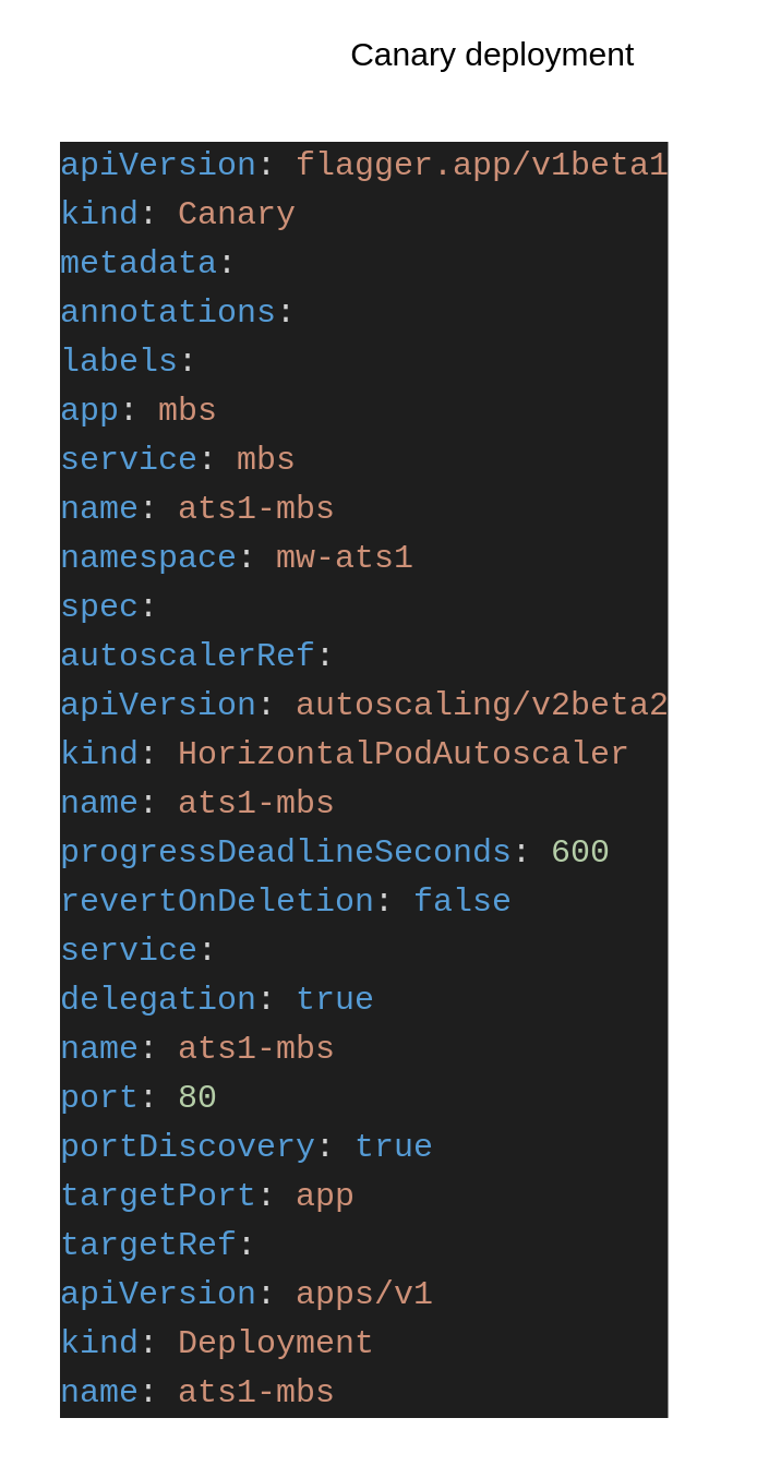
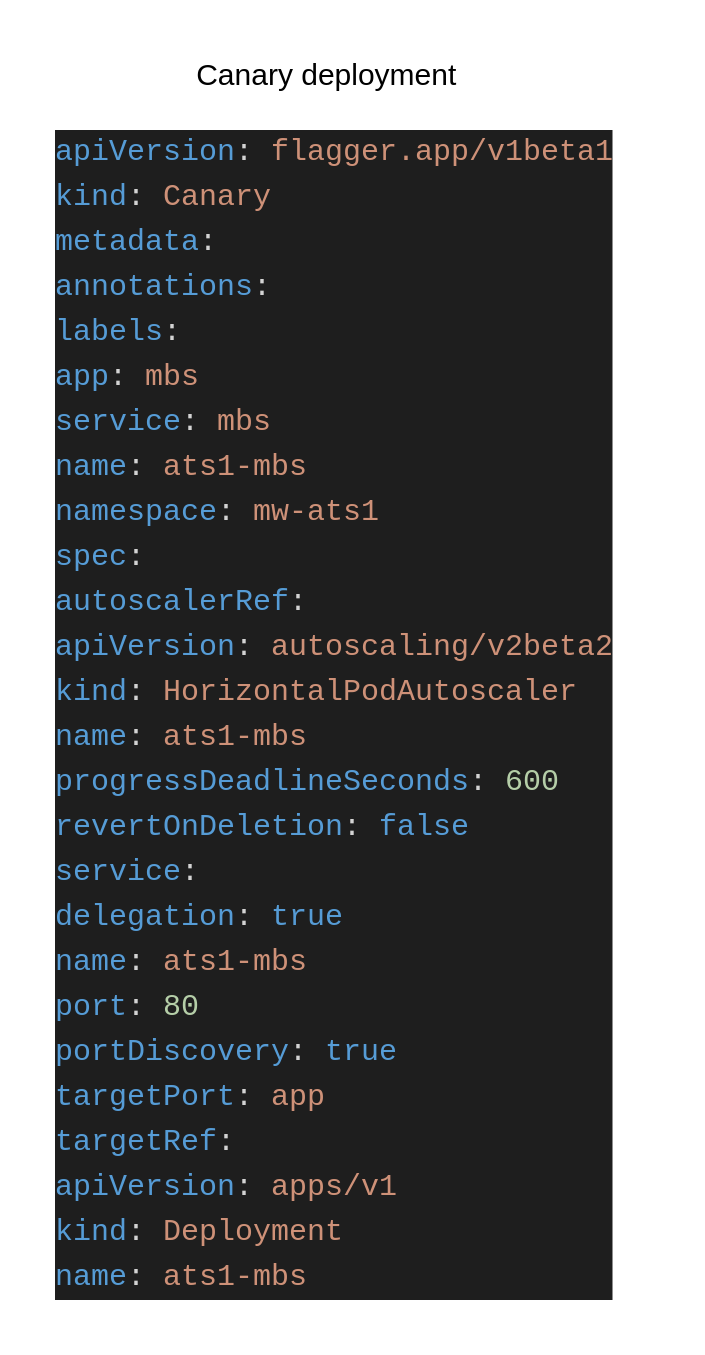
- <mxCell id="3" value="Canary deployment&lt;br&gt;" style="text;html=1;align=center;verticalAlign=middle;resizable=0;points=[];autosize=1;strokeColor=none;fillColor=none;" vertex="1" parent="1"><mxGeometry x="120" y="10" width="120" height="20" as="geometry" /></mxCell>
+ <mxCell id="3" value="Canary deployment&lt;br&gt;" style="text;html=1;align=center;verticalAlign=middle;resizable=0;points=[];autosize=1;strokeColor=none;fillColor=none;" vertex="1" parent="1"><mxGeometry x="70" y="20" width="120" height="20" as="geometry" /></mxCell>
